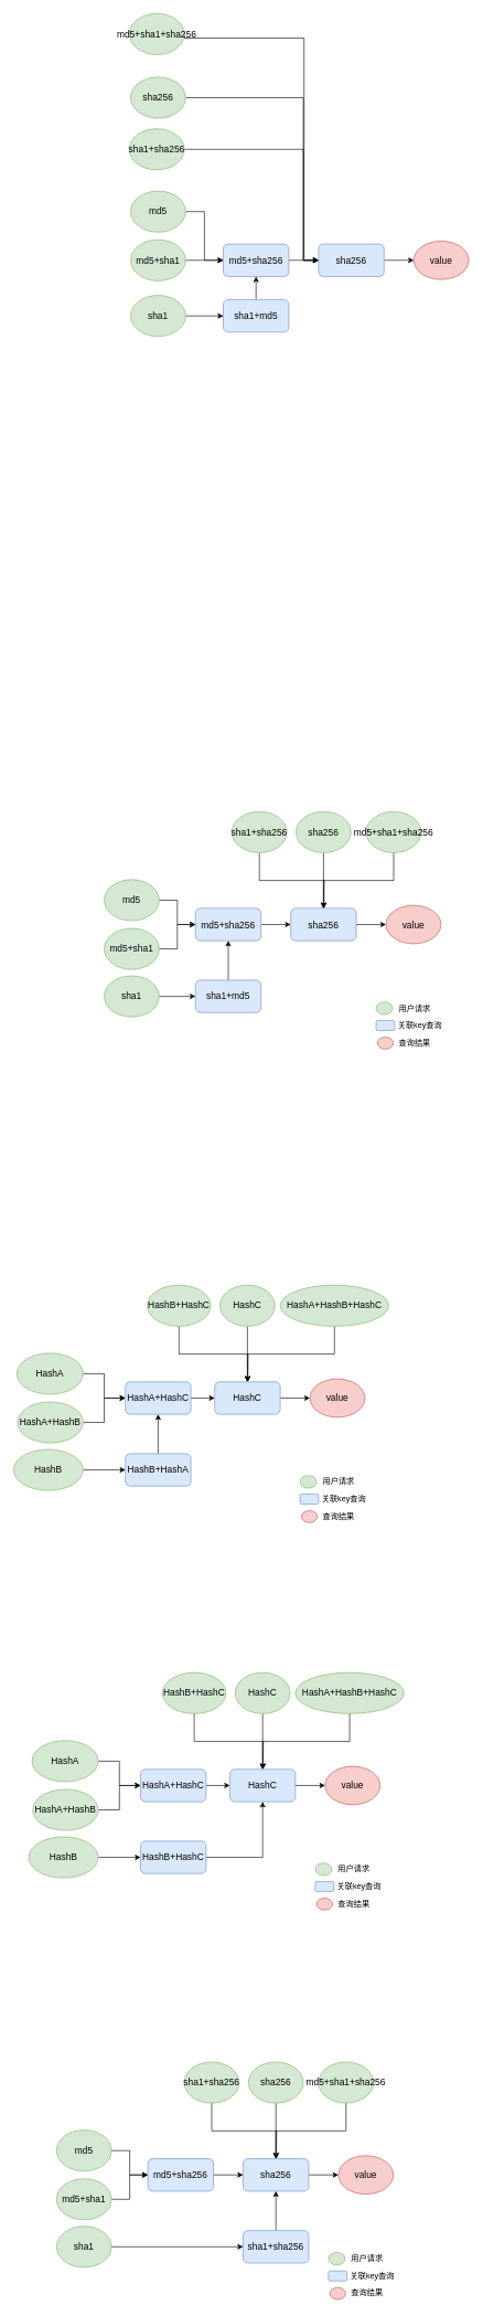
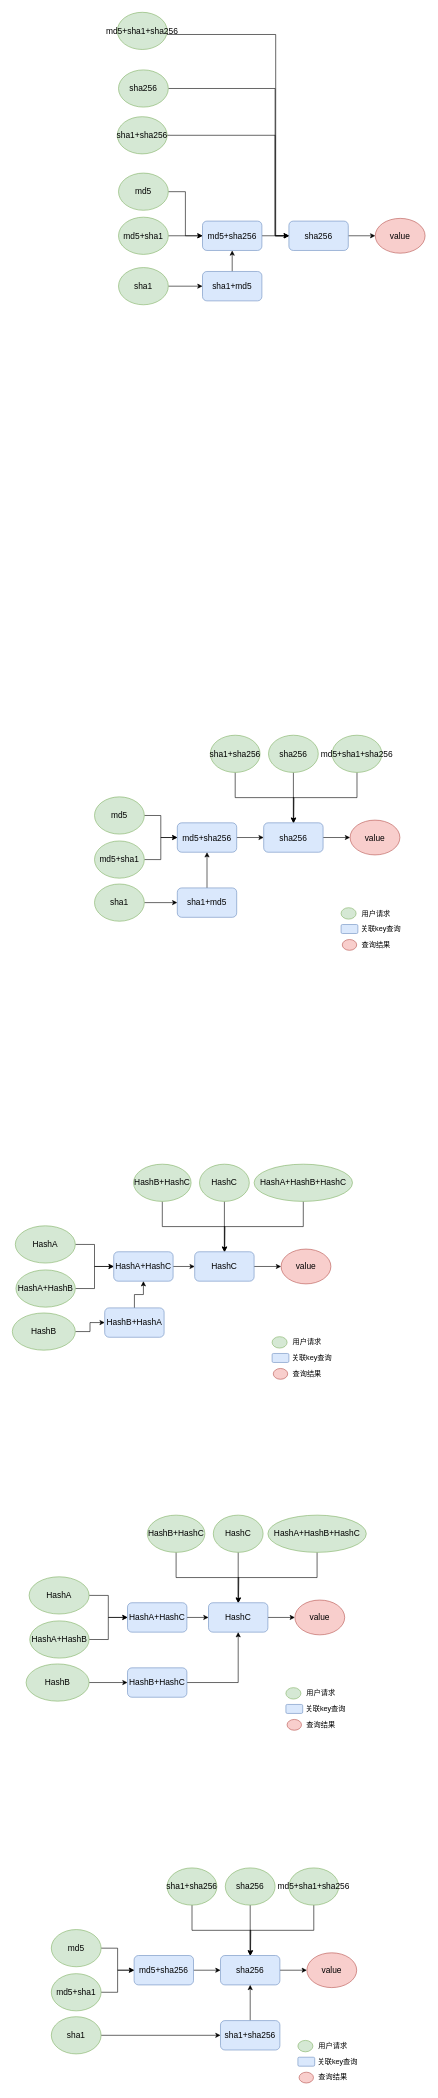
- <mxCell id="64" value="&lt;font style=&quot;font-size: 14px;&quot;&gt;HashB+&lt;/font&gt;&lt;span style=&quot;font-size: 14px;&quot;&gt;HashA&lt;/span&gt;" style="rounded=1;whiteSpace=wrap;html=1;fillColor=#dae8fc;strokeColor=#6c8ebf;" vertex="1" parent="1"><mxGeometry x="189" y="2194.5" width="99" height="49" as="geometry" /></mxCell>
+ <mxCell id="64" value="&lt;font style=&quot;font-size: 14px;&quot;&gt;HashB+&lt;/font&gt;&lt;span style=&quot;font-size: 14px;&quot;&gt;HashA&lt;/span&gt;" style="rounded=1;whiteSpace=wrap;html=1;fillColor=#dae8fc;strokeColor=#6c8ebf;" vertex="1" parent="1"><mxGeometry x="174" y="2179.5" width="99" height="49" as="geometry" /></mxCell>
